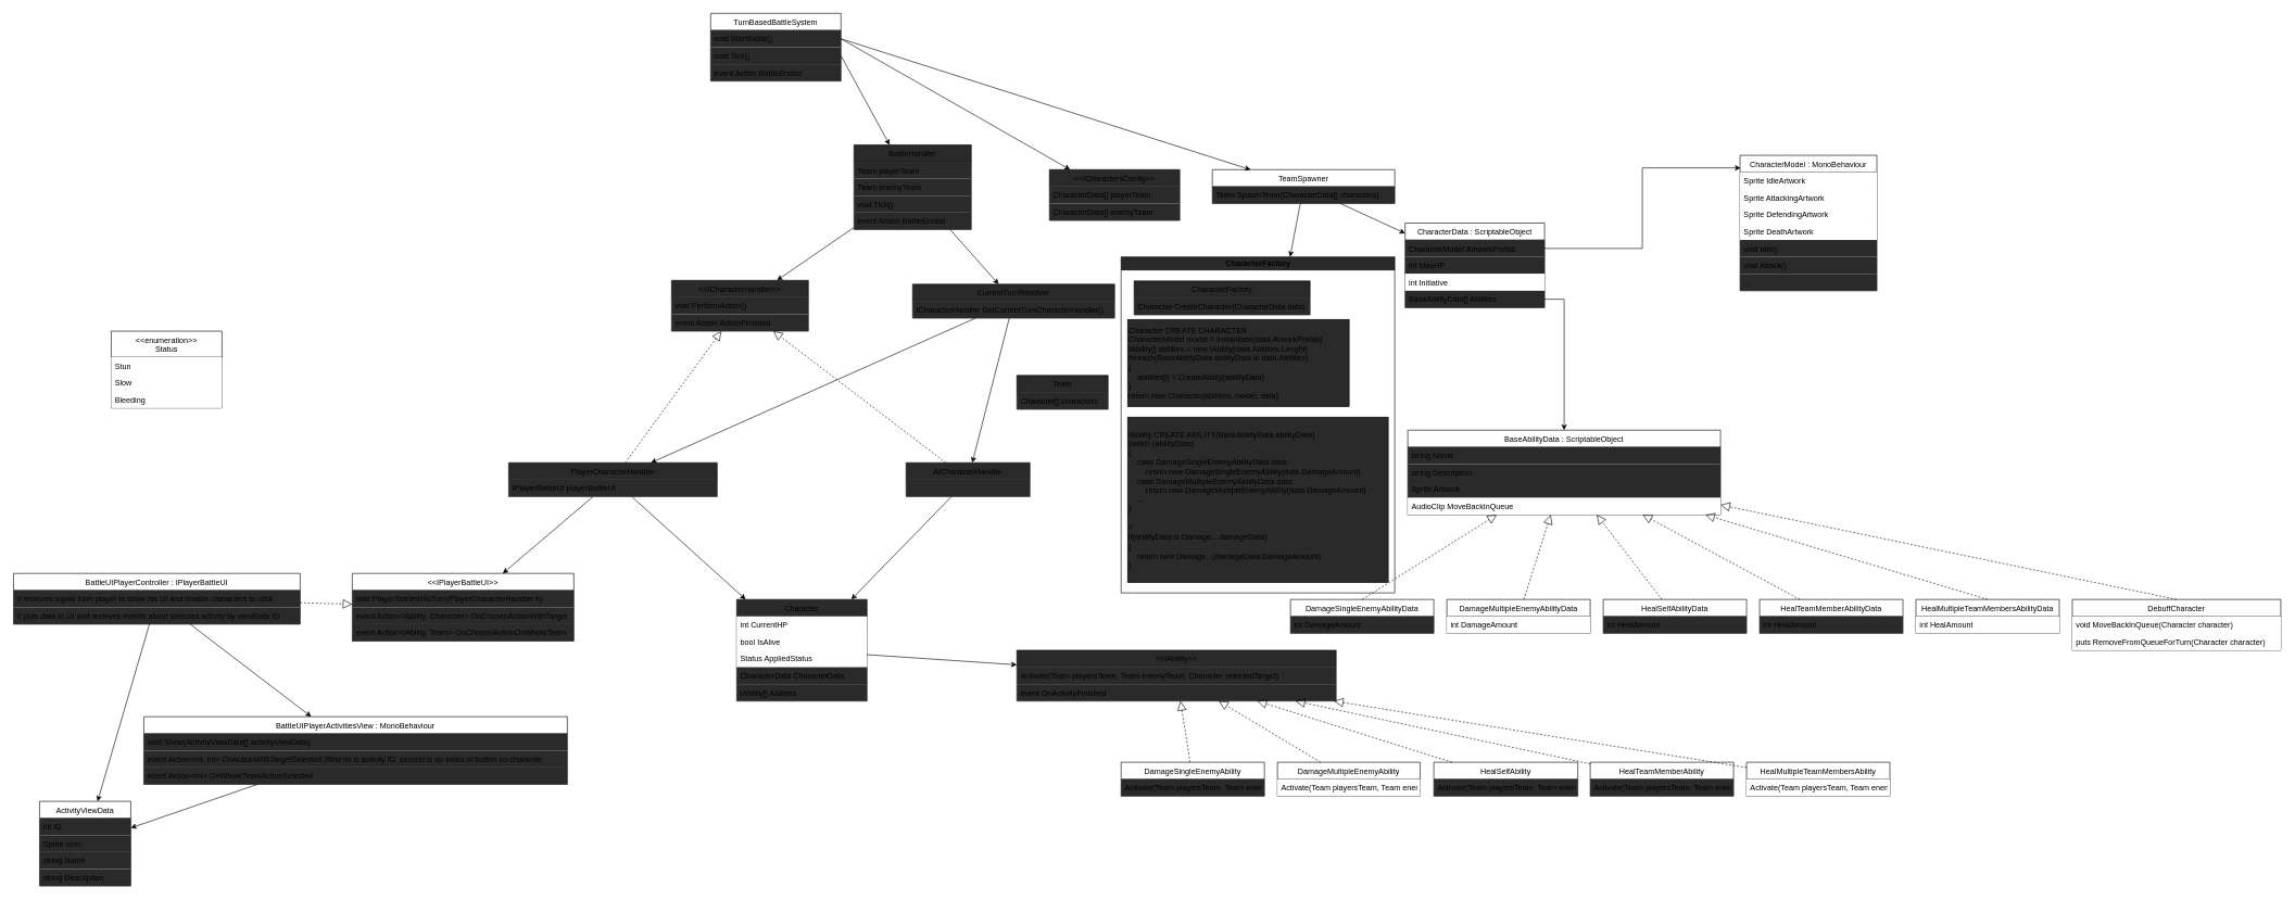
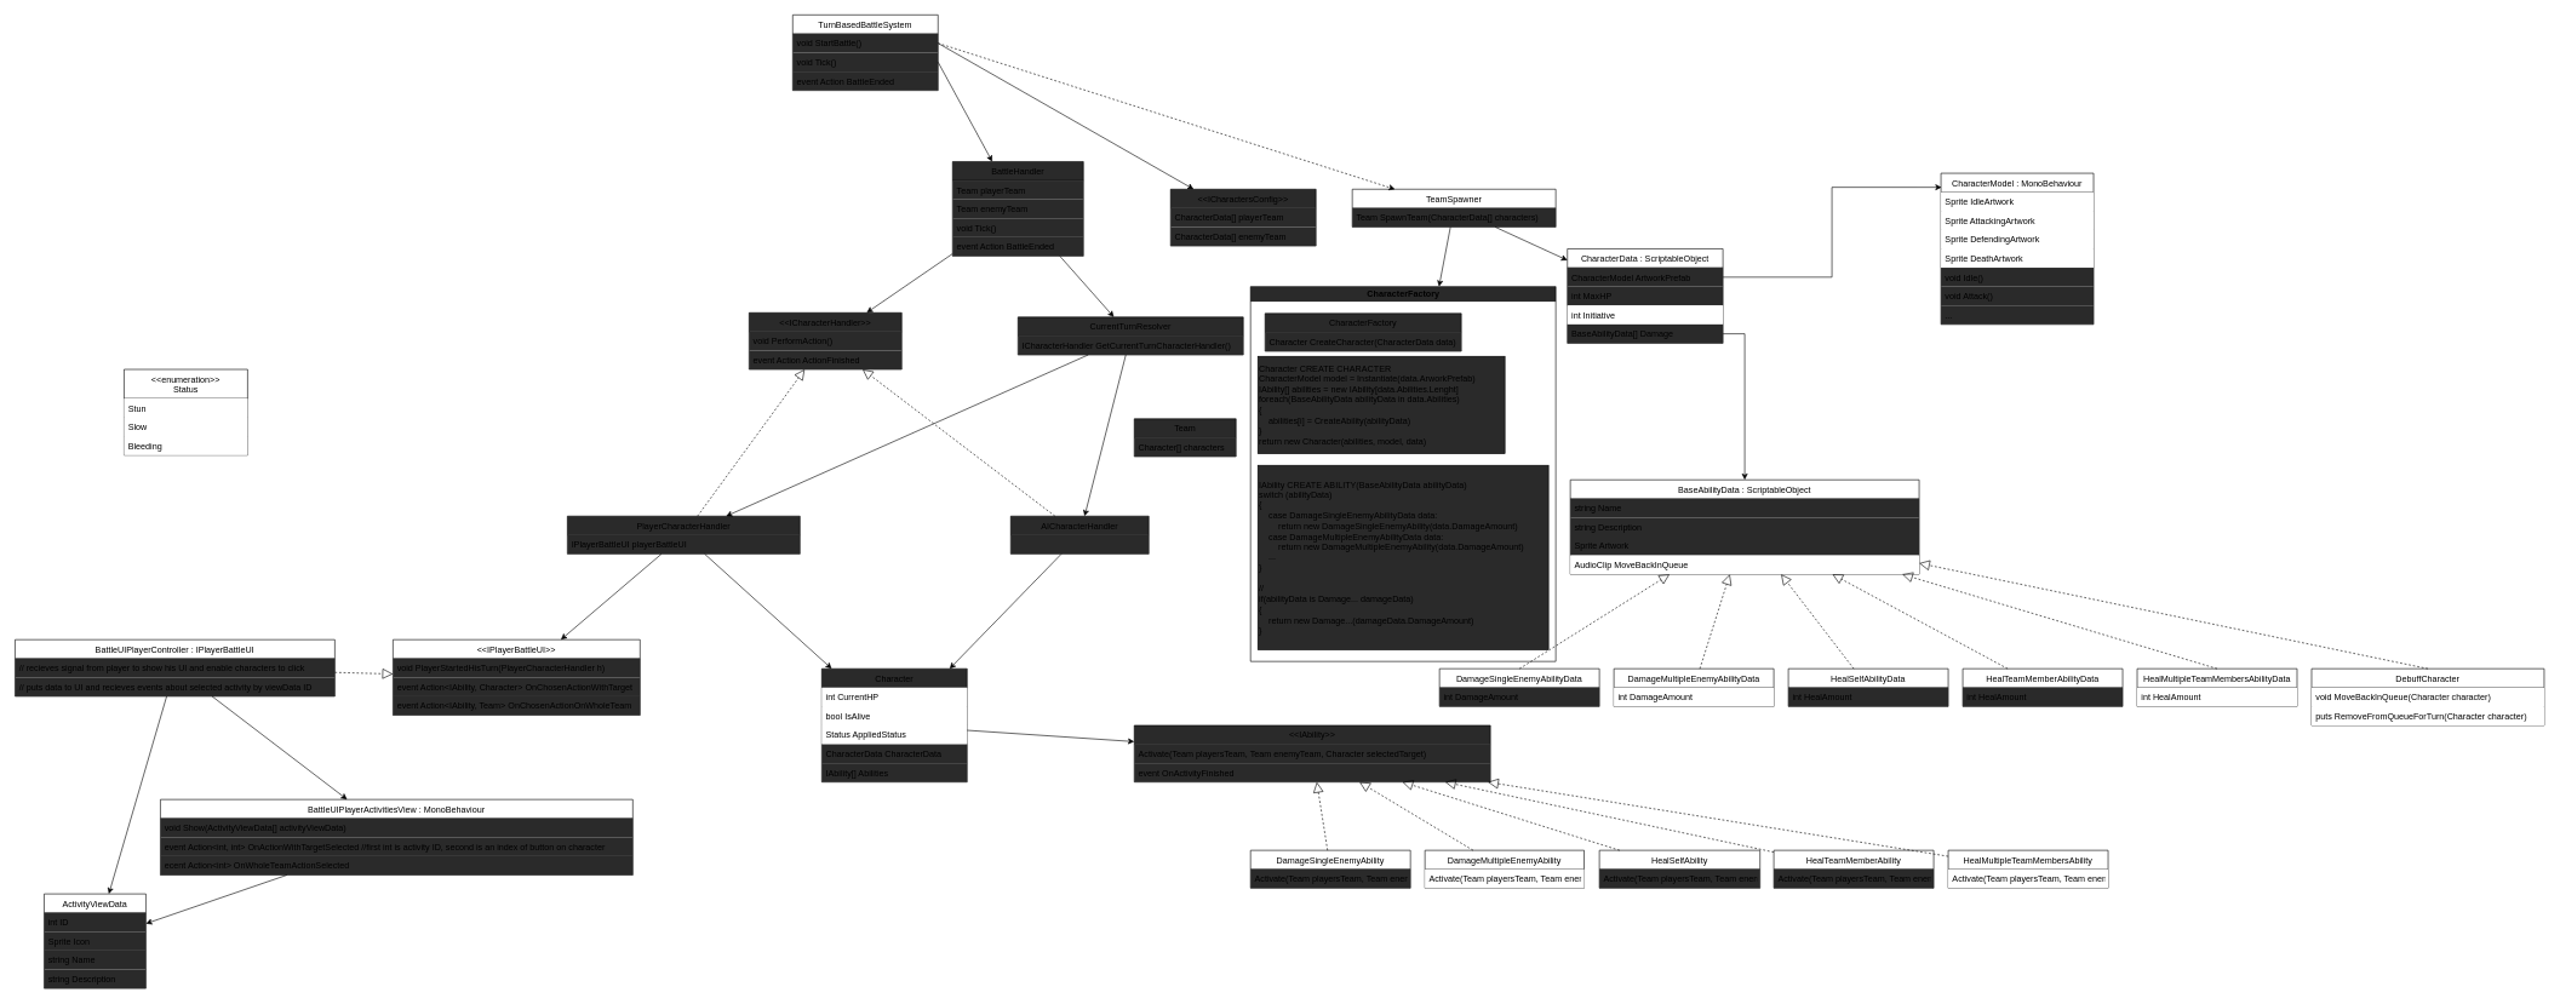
- <mxCell id="21" value="" style="endArrow=classic;html=1;exitX=1;exitY=0.5;exitDx=0;exitDy=0;" parent="1" source="3" target="6" edge="1"><mxGeometry width="50" height="50" relative="1" as="geometry"><mxPoint x="1872.495" y="240" as="sourcePoint" /><mxPoint x="2130" y="192" as="targetPoint" /></mxGeometry></mxCell>
+ <mxCell id="21" value="" style="endArrow=classic;html=1;exitX=1;exitY=0.5;exitDx=0;exitDy=0;dashed=1;" parent="1" source="3" target="6" edge="1"><mxGeometry width="50" height="50" relative="1" as="geometry"><mxPoint x="1872.495" y="240" as="sourcePoint" /><mxPoint x="2130" y="192" as="targetPoint" /></mxGeometry></mxCell>
- <mxCell id="12" value="BaseAbilityData[] Abilities" style="text;strokeColor=none;align=left;verticalAlign=top;spacingLeft=4;spacingRight=4;overflow=hidden;rotatable=0;points=[[0,0.5],[1,0.5]];portConstraint=eastwest;fillColor=#2a2a2a;" parent="8" vertex="1"><mxGeometry y="104" width="214" height="26" as="geometry" /></mxCell>
+ <mxCell id="12" value="BaseAbilityData[] Damage" style="text;strokeColor=none;align=left;verticalAlign=top;spacingLeft=4;spacingRight=4;overflow=hidden;rotatable=0;points=[[0,0.5],[1,0.5]];portConstraint=eastwest;fillColor=#2a2a2a;" parent="8" vertex="1"><mxGeometry y="104" width="214" height="26" as="geometry" /></mxCell>
